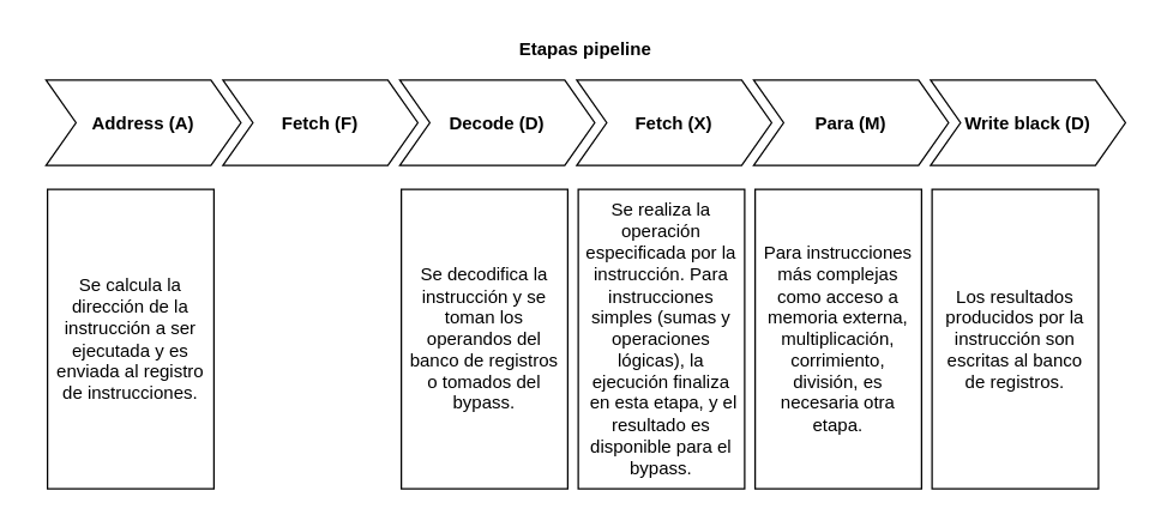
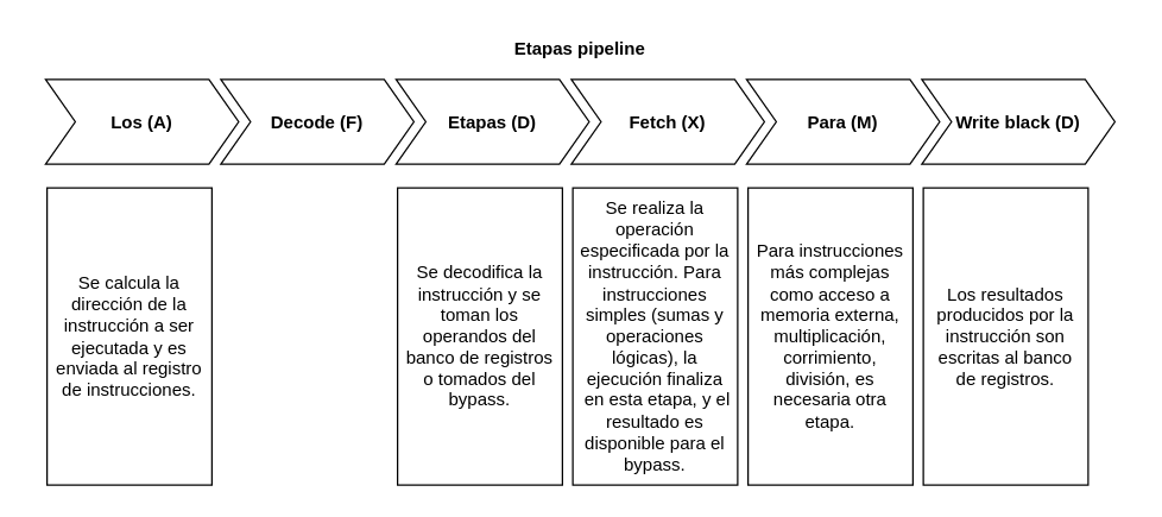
- <mxCell id="3" value="Address (A)" style="shape=step;perimeter=stepPerimeter;fixedSize=1;points=[];gradientDirection=east;fontStyle=1;fontFamily=Helvetica;fontSize=12;" vertex="1" parent="2"><mxGeometry x="10" y="33" width="130" height="57" as="geometry" /></mxCell>
+ <mxCell id="3" value="Los (A)" style="shape=step;perimeter=stepPerimeter;fixedSize=1;points=[];gradientDirection=east;fontStyle=1;fontFamily=Helvetica;fontSize=12;" vertex="1" parent="2"><mxGeometry x="10" y="33" width="130" height="57" as="geometry" /></mxCell>
- <mxCell id="4" value="Fetch (F)" style="shape=step;perimeter=stepPerimeter;fixedSize=1;points=[];gradientDirection=east;fontStyle=1;fontFamily=Helvetica;fontSize=12;" vertex="1" parent="2"><mxGeometry x="128" y="33" width="130" height="57" as="geometry" /></mxCell>
+ <mxCell id="4" value="Decode (F)" style="shape=step;perimeter=stepPerimeter;fixedSize=1;points=[];gradientDirection=east;fontStyle=1;fontFamily=Helvetica;fontSize=12;" vertex="1" parent="2"><mxGeometry x="128" y="33" width="130" height="57" as="geometry" /></mxCell>
- <mxCell id="5" value="Decode (D)" style="shape=step;perimeter=stepPerimeter;fixedSize=1;points=[];gradientDirection=east;fontStyle=1;fontFamily=Helvetica;fontSize=12;" vertex="1" parent="2"><mxGeometry x="246" y="33" width="130" height="57" as="geometry" /></mxCell>
+ <mxCell id="5" value="Etapas (D)" style="shape=step;perimeter=stepPerimeter;fixedSize=1;points=[];gradientDirection=east;fontStyle=1;fontFamily=Helvetica;fontSize=12;" vertex="1" parent="2"><mxGeometry x="246" y="33" width="130" height="57" as="geometry" /></mxCell>
